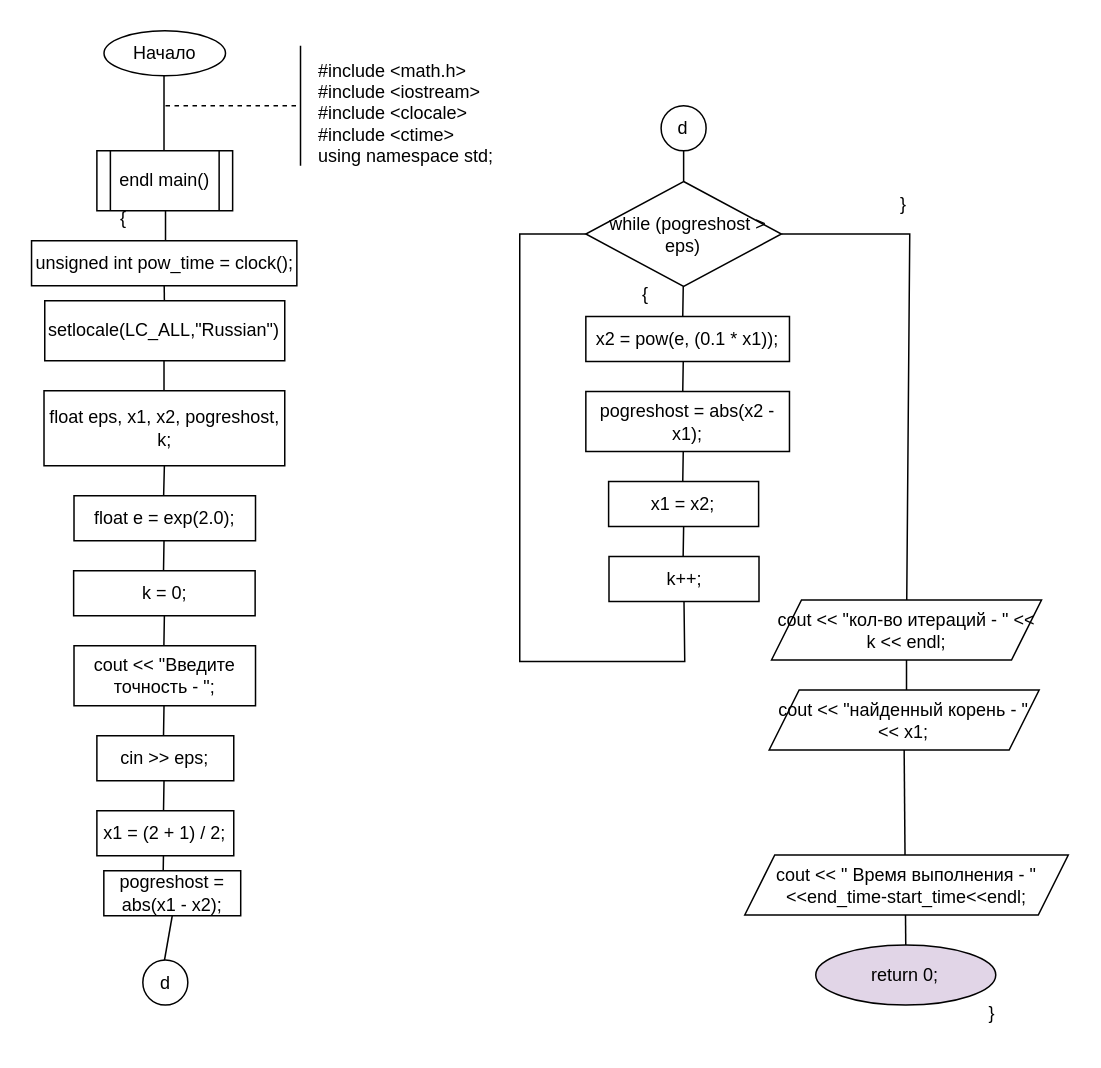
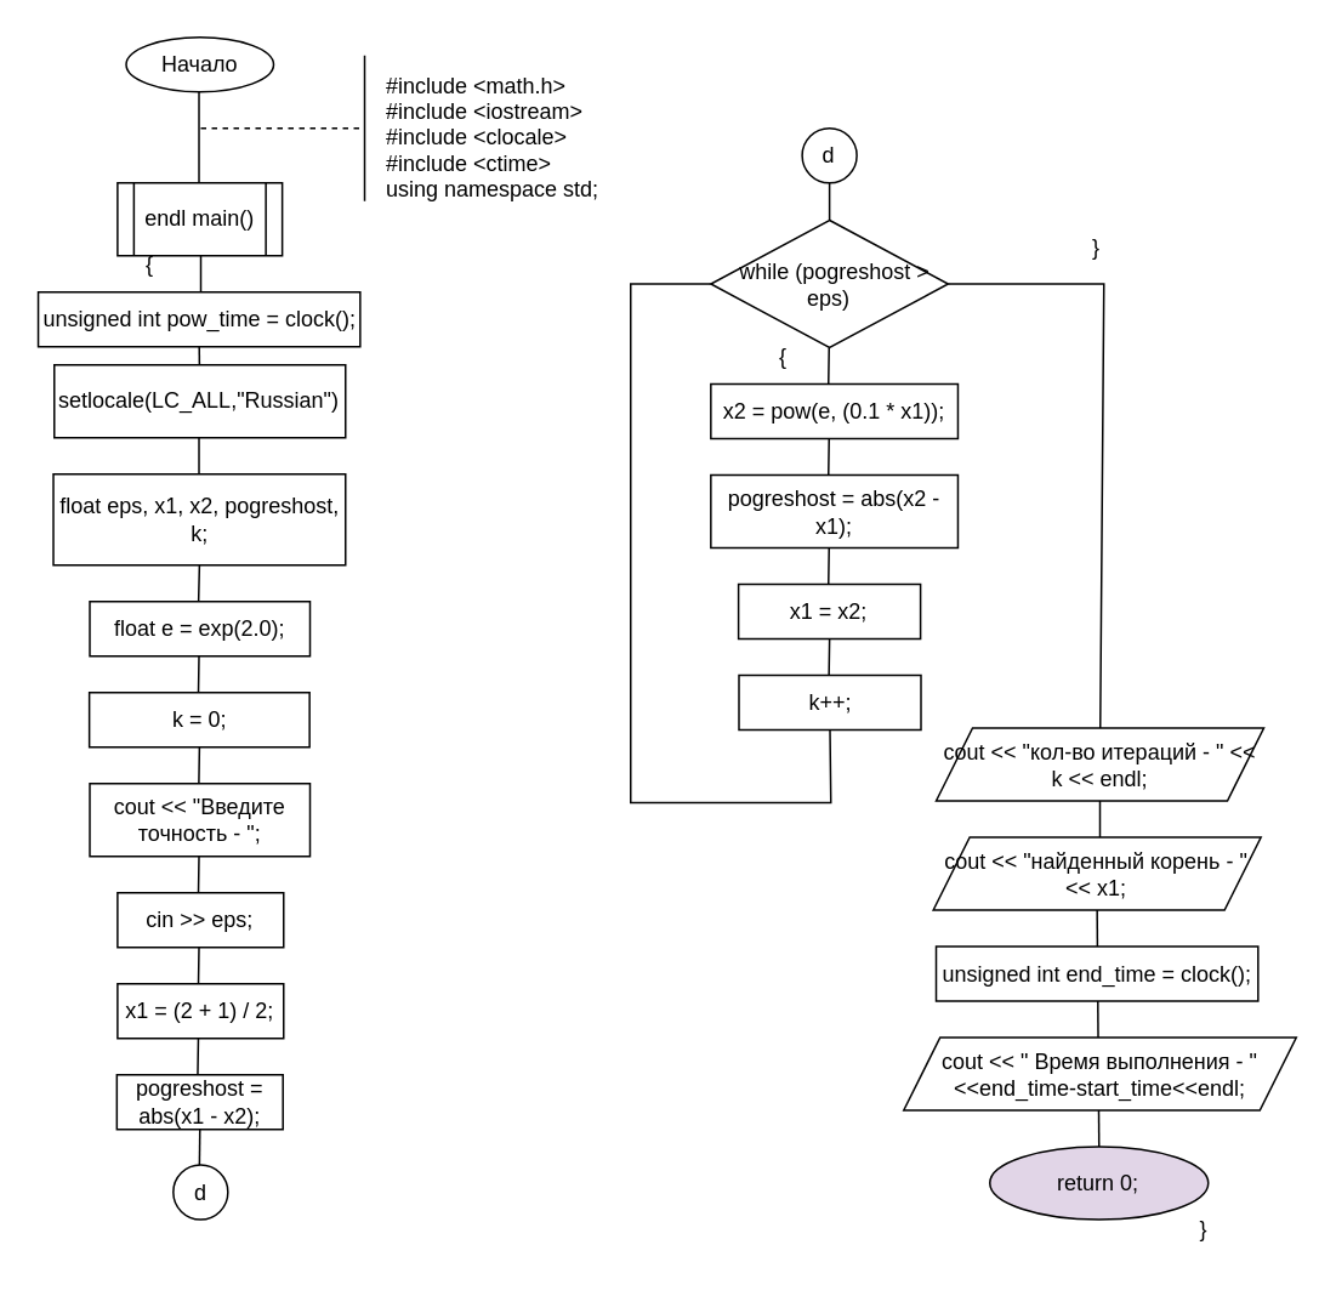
+ <mxCell id="43" value="unsigned int end_time = clock();" style="rounded=0;whiteSpace=wrap;html=1;" parent="1" vertex="1"><mxGeometry x="513.84" y="519.5" width="176.87" height="30" as="geometry" /></mxCell>
- <mxCell id="24" value="pogreshost = abs(x1 - x2);" style="rounded=0;whiteSpace=wrap;html=1;" parent="1" vertex="1"><mxGeometry x="68.72" y="580" width="91.25" height="30" as="geometry" /></mxCell>
+ <mxCell id="24" value="pogreshost = abs(x1 - x2);" style="rounded=0;whiteSpace=wrap;html=1;" parent="1" vertex="1"><mxGeometry x="63.72" y="590" width="91.25" height="30" as="geometry" /></mxCell>
